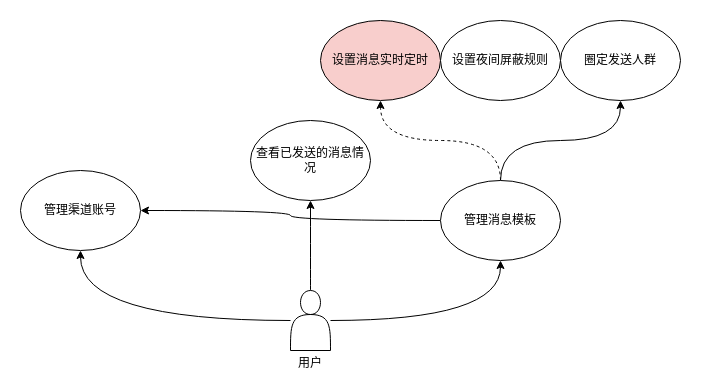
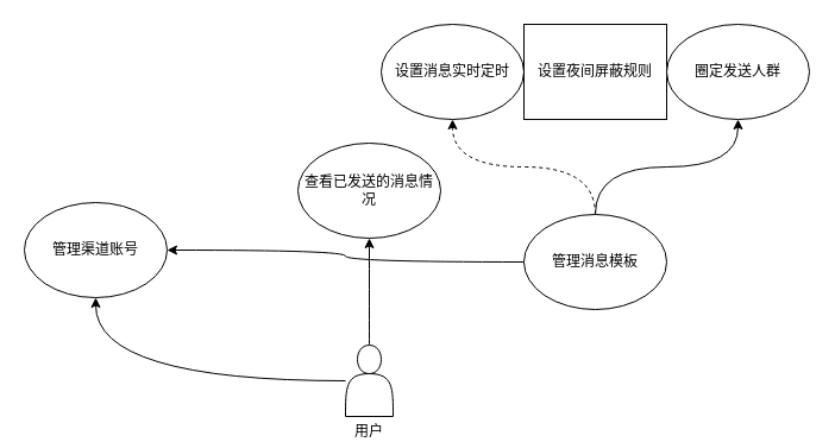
- <mxCell id="12" value="设置消息实时定时" style="ellipse;whiteSpace=wrap;html=1;fillColor=#f8cecc;" vertex="1" parent="1"><mxGeometry x="320" y="20" width="120" height="80" as="geometry" /></mxCell>
+ <mxCell id="12" value="设置消息实时定时" style="ellipse;whiteSpace=wrap;html=1;" vertex="1" parent="1"><mxGeometry x="320" y="20" width="120" height="80" as="geometry" /></mxCell>
- <mxCell id="13" value="设置夜间屏蔽规则" style="ellipse;whiteSpace=wrap;html=1;" vertex="1" parent="1"><mxGeometry x="440" y="20" width="120" height="80" as="geometry" /></mxCell>
+ <mxCell id="13" value="设置夜间屏蔽规则" style="whiteSpace=wrap;html=1;rounded=0;" vertex="1" parent="1"><mxGeometry x="440" y="20" width="120" height="80" as="geometry" /></mxCell>
- <mxCell id="3" style="edgeStyle=orthogonalEdgeStyle;orthogonalLoop=1;jettySize=auto;html=1;entryX=0.5;entryY=1;entryDx=0;entryDy=0;curved=1;" edge="1" parent="1" source="5" target="10"><mxGeometry relative="1" as="geometry" /></mxCell>
